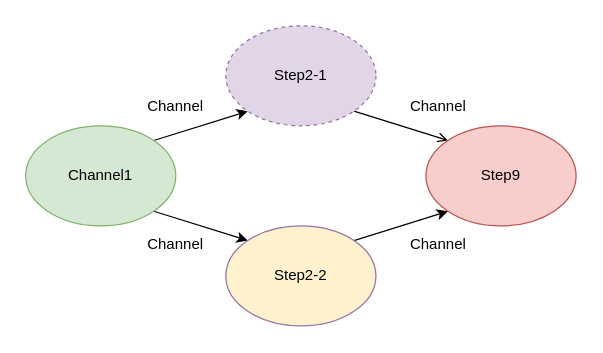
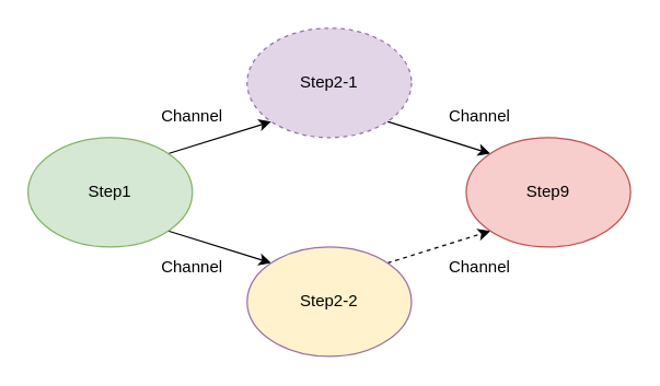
- <mxCell id="5" style="edgeStyle=none;rounded=0;orthogonalLoop=1;jettySize=auto;html=1;exitX=1;exitY=1;exitDx=0;exitDy=0;entryX=0;entryY=0;entryDx=0;entryDy=0;endArrow=open;" edge="1" parent="1" source="6" target="9"><mxGeometry relative="1" as="geometry" /></mxCell>
+ <mxCell id="5" style="edgeStyle=none;rounded=0;orthogonalLoop=1;jettySize=auto;html=1;exitX=1;exitY=1;exitDx=0;exitDy=0;entryX=0;entryY=0;entryDx=0;entryDy=0;" edge="1" parent="1" source="6" target="9"><mxGeometry relative="1" as="geometry" /></mxCell>
- <mxCell id="4" value="Channel1" style="ellipse;whiteSpace=wrap;html=1;fillColor=#d5e8d4;strokeColor=#82b366;" vertex="1" parent="1"><mxGeometry x="20" y="100" width="120" height="80" as="geometry" /></mxCell>
+ <mxCell id="4" value="Step1" style="ellipse;whiteSpace=wrap;html=1;fillColor=#d5e8d4;strokeColor=#82b366;" vertex="1" parent="1"><mxGeometry x="20" y="100" width="120" height="80" as="geometry" /></mxCell>
- <mxCell id="7" style="edgeStyle=none;rounded=0;orthogonalLoop=1;jettySize=auto;html=1;exitX=1;exitY=0;exitDx=0;exitDy=0;entryX=0;entryY=1;entryDx=0;entryDy=0;" edge="1" parent="1" source="8" target="9"><mxGeometry relative="1" as="geometry" /></mxCell>
+ <mxCell id="7" style="edgeStyle=none;rounded=0;orthogonalLoop=1;jettySize=auto;html=1;exitX=1;exitY=0;exitDx=0;exitDy=0;entryX=0;entryY=1;entryDx=0;entryDy=0;dashed=1;" edge="1" parent="1" source="8" target="9"><mxGeometry relative="1" as="geometry" /></mxCell>
